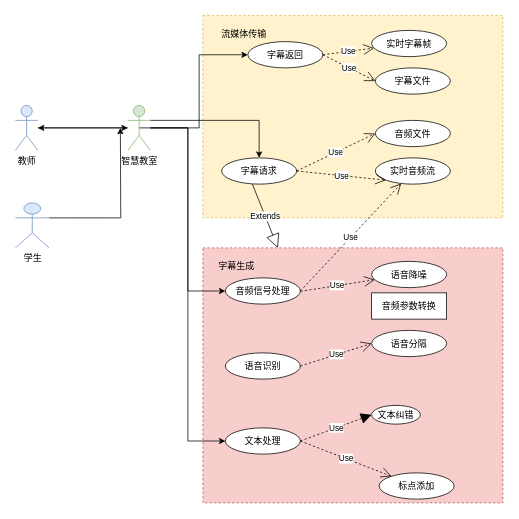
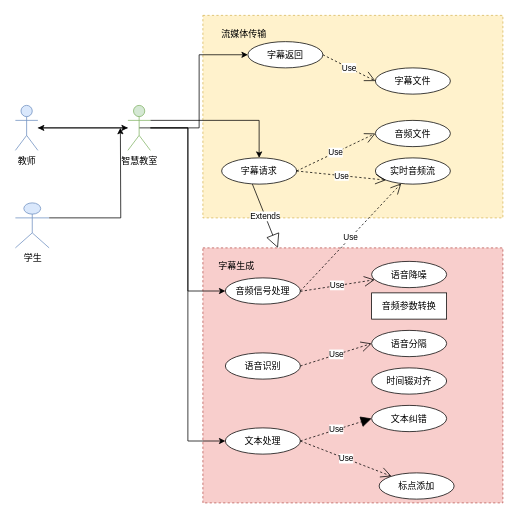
- <mxCell id="22" value="实时字幕帧" style="ellipse;whiteSpace=wrap;html=1;" vertex="1" parent="1"><mxGeometry x="495" y="40" width="100" height="35" as="geometry" /></mxCell>
- <mxCell id="23" value="Use" style="endArrow=open;endSize=12;dashed=1;html=1;rounded=0;exitX=1;exitY=0.5;exitDx=0;exitDy=0;" edge="1" parent="1" source="15" target="22"><mxGeometry width="160" relative="1" as="geometry"><mxPoint x="420" y="117.5" as="sourcePoint" /><mxPoint x="519.136" y="94.694" as="targetPoint" /></mxGeometry></mxCell>
+ <mxCell id="33" value="时间辍对齐" style="ellipse;whiteSpace=wrap;html=1;" vertex="1" parent="1"><mxGeometry x="495" y="490" width="100" height="35" as="geometry" /></mxCell>
- <mxCell id="34" value="文本纠错" style="ellipse;whiteSpace=wrap;html=1;" vertex="1" parent="1"><mxGeometry x="495" y="540" width="65" height="25" as="geometry" /></mxCell>
+ <mxCell id="34" value="文本纠错" style="ellipse;whiteSpace=wrap;html=1;" vertex="1" parent="1"><mxGeometry x="495" y="540" width="100" height="35" as="geometry" /></mxCell>
